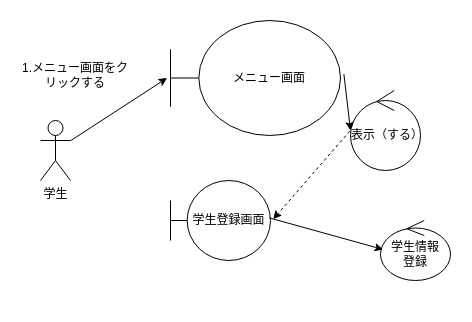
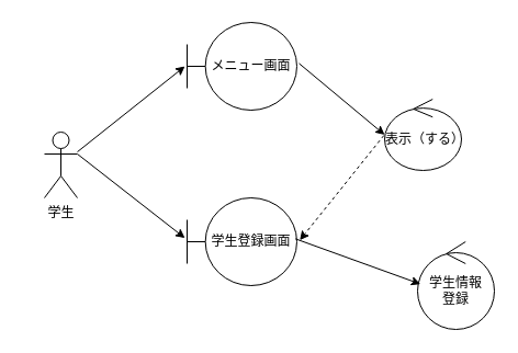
- <mxCell id="12" value="1.メニュー画面をクリックする" style="text;html=1;align=center;verticalAlign=middle;whiteSpace=wrap;rounded=0;" vertex="1" parent="1"><mxGeometry x="20" y="60" width="110" height="30" as="geometry" /></mxCell>
- <mxCell id="5" value="メニュー画面" style="shape=umlBoundary;whiteSpace=wrap;html=1;" parent="1" vertex="1"><mxGeometry x="170" y="20" width="170" height="115" as="geometry" /></mxCell>
+ <mxCell id="5" value="メニュー画面" style="shape=umlBoundary;whiteSpace=wrap;html=1;" parent="1" vertex="1"><mxGeometry x="170" y="20" width="100" height="80" as="geometry" /></mxCell>
- <mxCell id="4" value="表示（する）" style="ellipse;shape=umlControl;whiteSpace=wrap;html=1;" parent="1" vertex="1"><mxGeometry x="350" y="90" width="70" height="80" as="geometry" /></mxCell>
+ <mxCell id="4" value="表示（する）" style="ellipse;shape=umlControl;whiteSpace=wrap;html=1;" parent="1" vertex="1"><mxGeometry x="350" y="90" width="70" height="65" as="geometry" /></mxCell>
+ <mxCell id="7" value="" style="endArrow=classic;html=1;exitX=1;exitY=0.333;exitDx=0;exitDy=0;exitPerimeter=0;entryX=-0.02;entryY=0.458;entryDx=0;entryDy=0;entryPerimeter=0;" parent="1" source="3" target="8" edge="1"><mxGeometry width="50" height="50" relative="1" as="geometry"><mxPoint x="110" y="190" as="sourcePoint" /><mxPoint x="160" y="140" as="targetPoint" /></mxGeometry></mxCell>
- <mxCell id="10" value="学生情報&lt;div&gt;登録&lt;/div&gt;" style="ellipse;shape=umlControl;whiteSpace=wrap;html=1;" parent="1" vertex="1"><mxGeometry x="380" y="220" width="70" height="60" as="geometry" /></mxCell>
+ <mxCell id="10" value="学生情報&lt;div&gt;登録&lt;/div&gt;" style="ellipse;shape=umlControl;whiteSpace=wrap;html=1;" parent="1" vertex="1"><mxGeometry x="380" y="220" width="70" height="80" as="geometry" /></mxCell>
